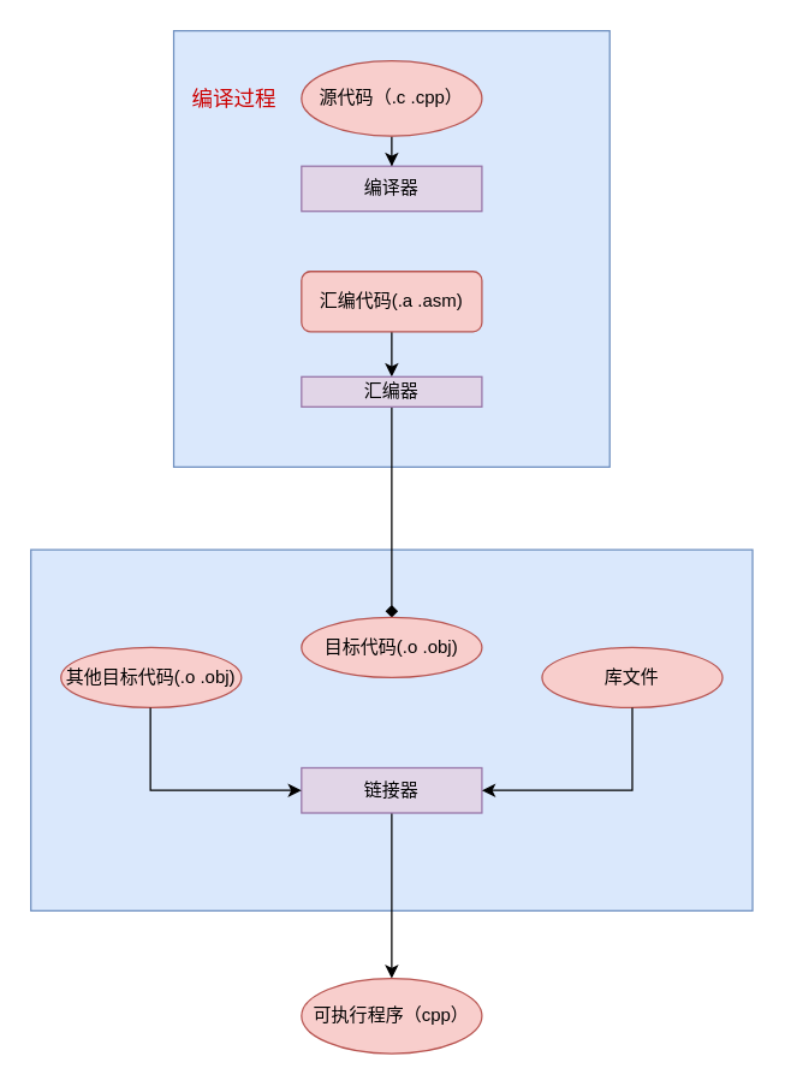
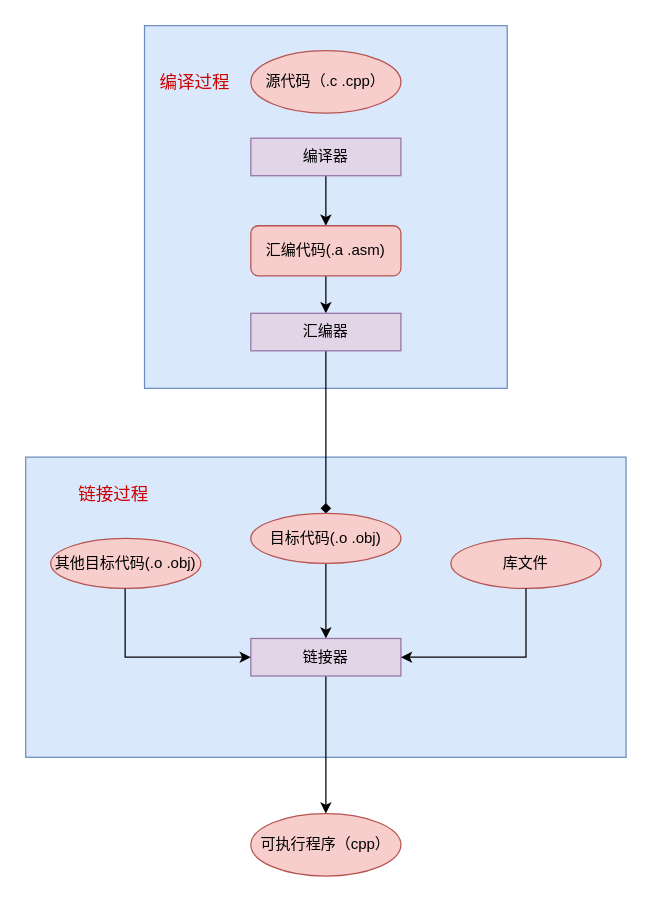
- <mxCell id="4" value="" style="edgeStyle=orthogonalEdgeStyle;rounded=0;orthogonalLoop=1;jettySize=auto;html=1;" edge="1" parent="1" source="5" target="7"><mxGeometry relative="1" as="geometry" /></mxCell>
+ <mxCell id="6" value="" style="edgeStyle=orthogonalEdgeStyle;rounded=0;orthogonalLoop=1;jettySize=auto;html=1;" edge="1" parent="1" source="7" target="9"><mxGeometry relative="1" as="geometry" /></mxCell>
- <mxCell id="11" value="汇编器" style="rounded=0;whiteSpace=wrap;html=1;fillColor=#e1d5e7;strokeColor=#9673a6;" vertex="1" parent="1"><mxGeometry x="200" y="250" width="120" height="20" as="geometry" /></mxCell>
+ <mxCell id="11" value="汇编器" style="rounded=0;whiteSpace=wrap;html=1;fillColor=#e1d5e7;strokeColor=#9673a6;" vertex="1" parent="1"><mxGeometry x="200" y="250" width="120" height="30" as="geometry" /></mxCell>
+ <mxCell id="17" value="链接过程" style="text;html=1;align=center;verticalAlign=middle;resizable=0;points=[];autosize=1;strokeColor=none;fillColor=none;fontSize=14;fontColor=#CC0000;" vertex="1" parent="1"><mxGeometry x="50" y="380" width="80" height="30" as="geometry" /></mxCell>
+ <mxCell id="12" value="" style="edgeStyle=orthogonalEdgeStyle;rounded=0;orthogonalLoop=1;jettySize=auto;html=1;" edge="1" parent="1" source="13" target="15"><mxGeometry relative="1" as="geometry" /></mxCell>
